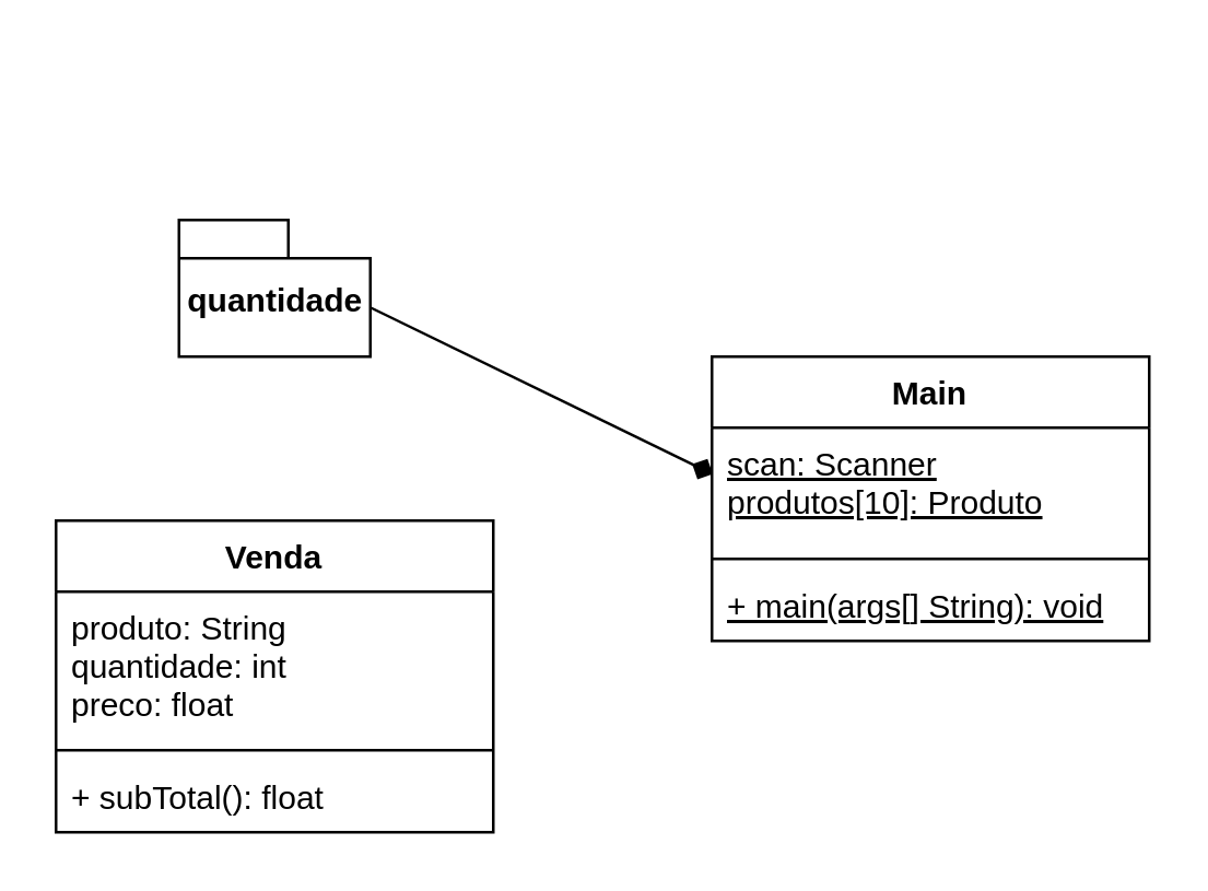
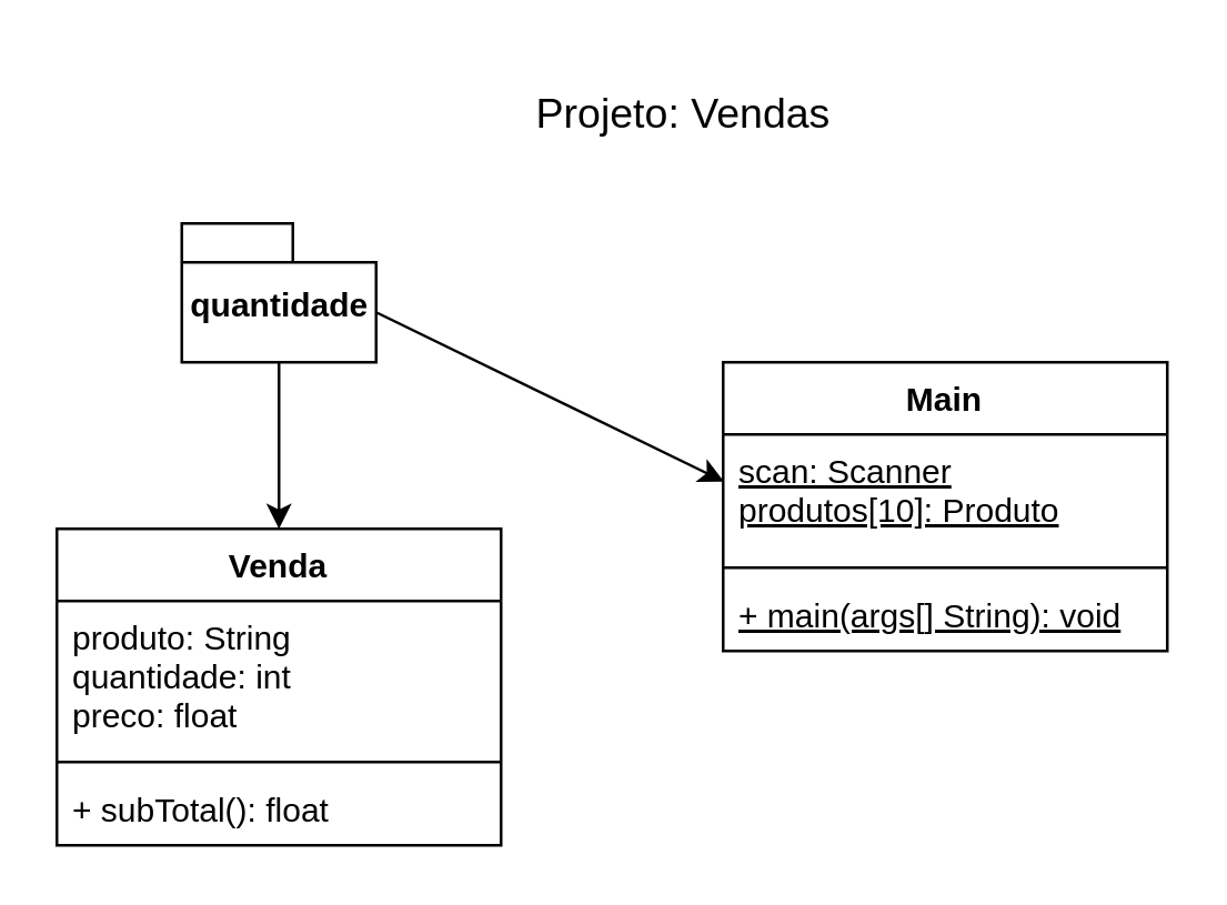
+ <mxCell id="5" value="Projeto: Vendas" style="text;html=1;strokeColor=none;fillColor=none;align=center;verticalAlign=middle;whiteSpace=wrap;rounded=0;fontSize=15;" vertex="1" parent="1"><mxGeometry x="166" y="20" width="160" height="40" as="geometry" /></mxCell>
+ <mxCell id="3" style="edgeStyle=none;rounded=0;orthogonalLoop=1;jettySize=auto;html=1;exitX=0.5;exitY=1;exitDx=0;exitDy=0;exitPerimeter=0;entryX=0.5;entryY=0;entryDx=0;entryDy=0;fontSize=15;" edge="1" parent="1" source="4" target="6"><mxGeometry relative="1" as="geometry" /></mxCell>
- <mxCell id="2" style="rounded=0;orthogonalLoop=1;jettySize=auto;html=1;exitX=0;exitY=0;exitDx=70;exitDy=32;exitPerimeter=0;entryX=0.002;entryY=0.386;entryDx=0;entryDy=0;fontSize=15;entryPerimeter=0;endArrow=diamond;" edge="1" parent="1" source="4" target="11"><mxGeometry relative="1" as="geometry" /></mxCell>
+ <mxCell id="2" style="rounded=0;orthogonalLoop=1;jettySize=auto;html=1;exitX=0;exitY=0;exitDx=70;exitDy=32;exitPerimeter=0;entryX=0.002;entryY=0.386;entryDx=0;entryDy=0;fontSize=15;entryPerimeter=0;" edge="1" parent="1" source="4" target="11"><mxGeometry relative="1" as="geometry" /></mxCell>
